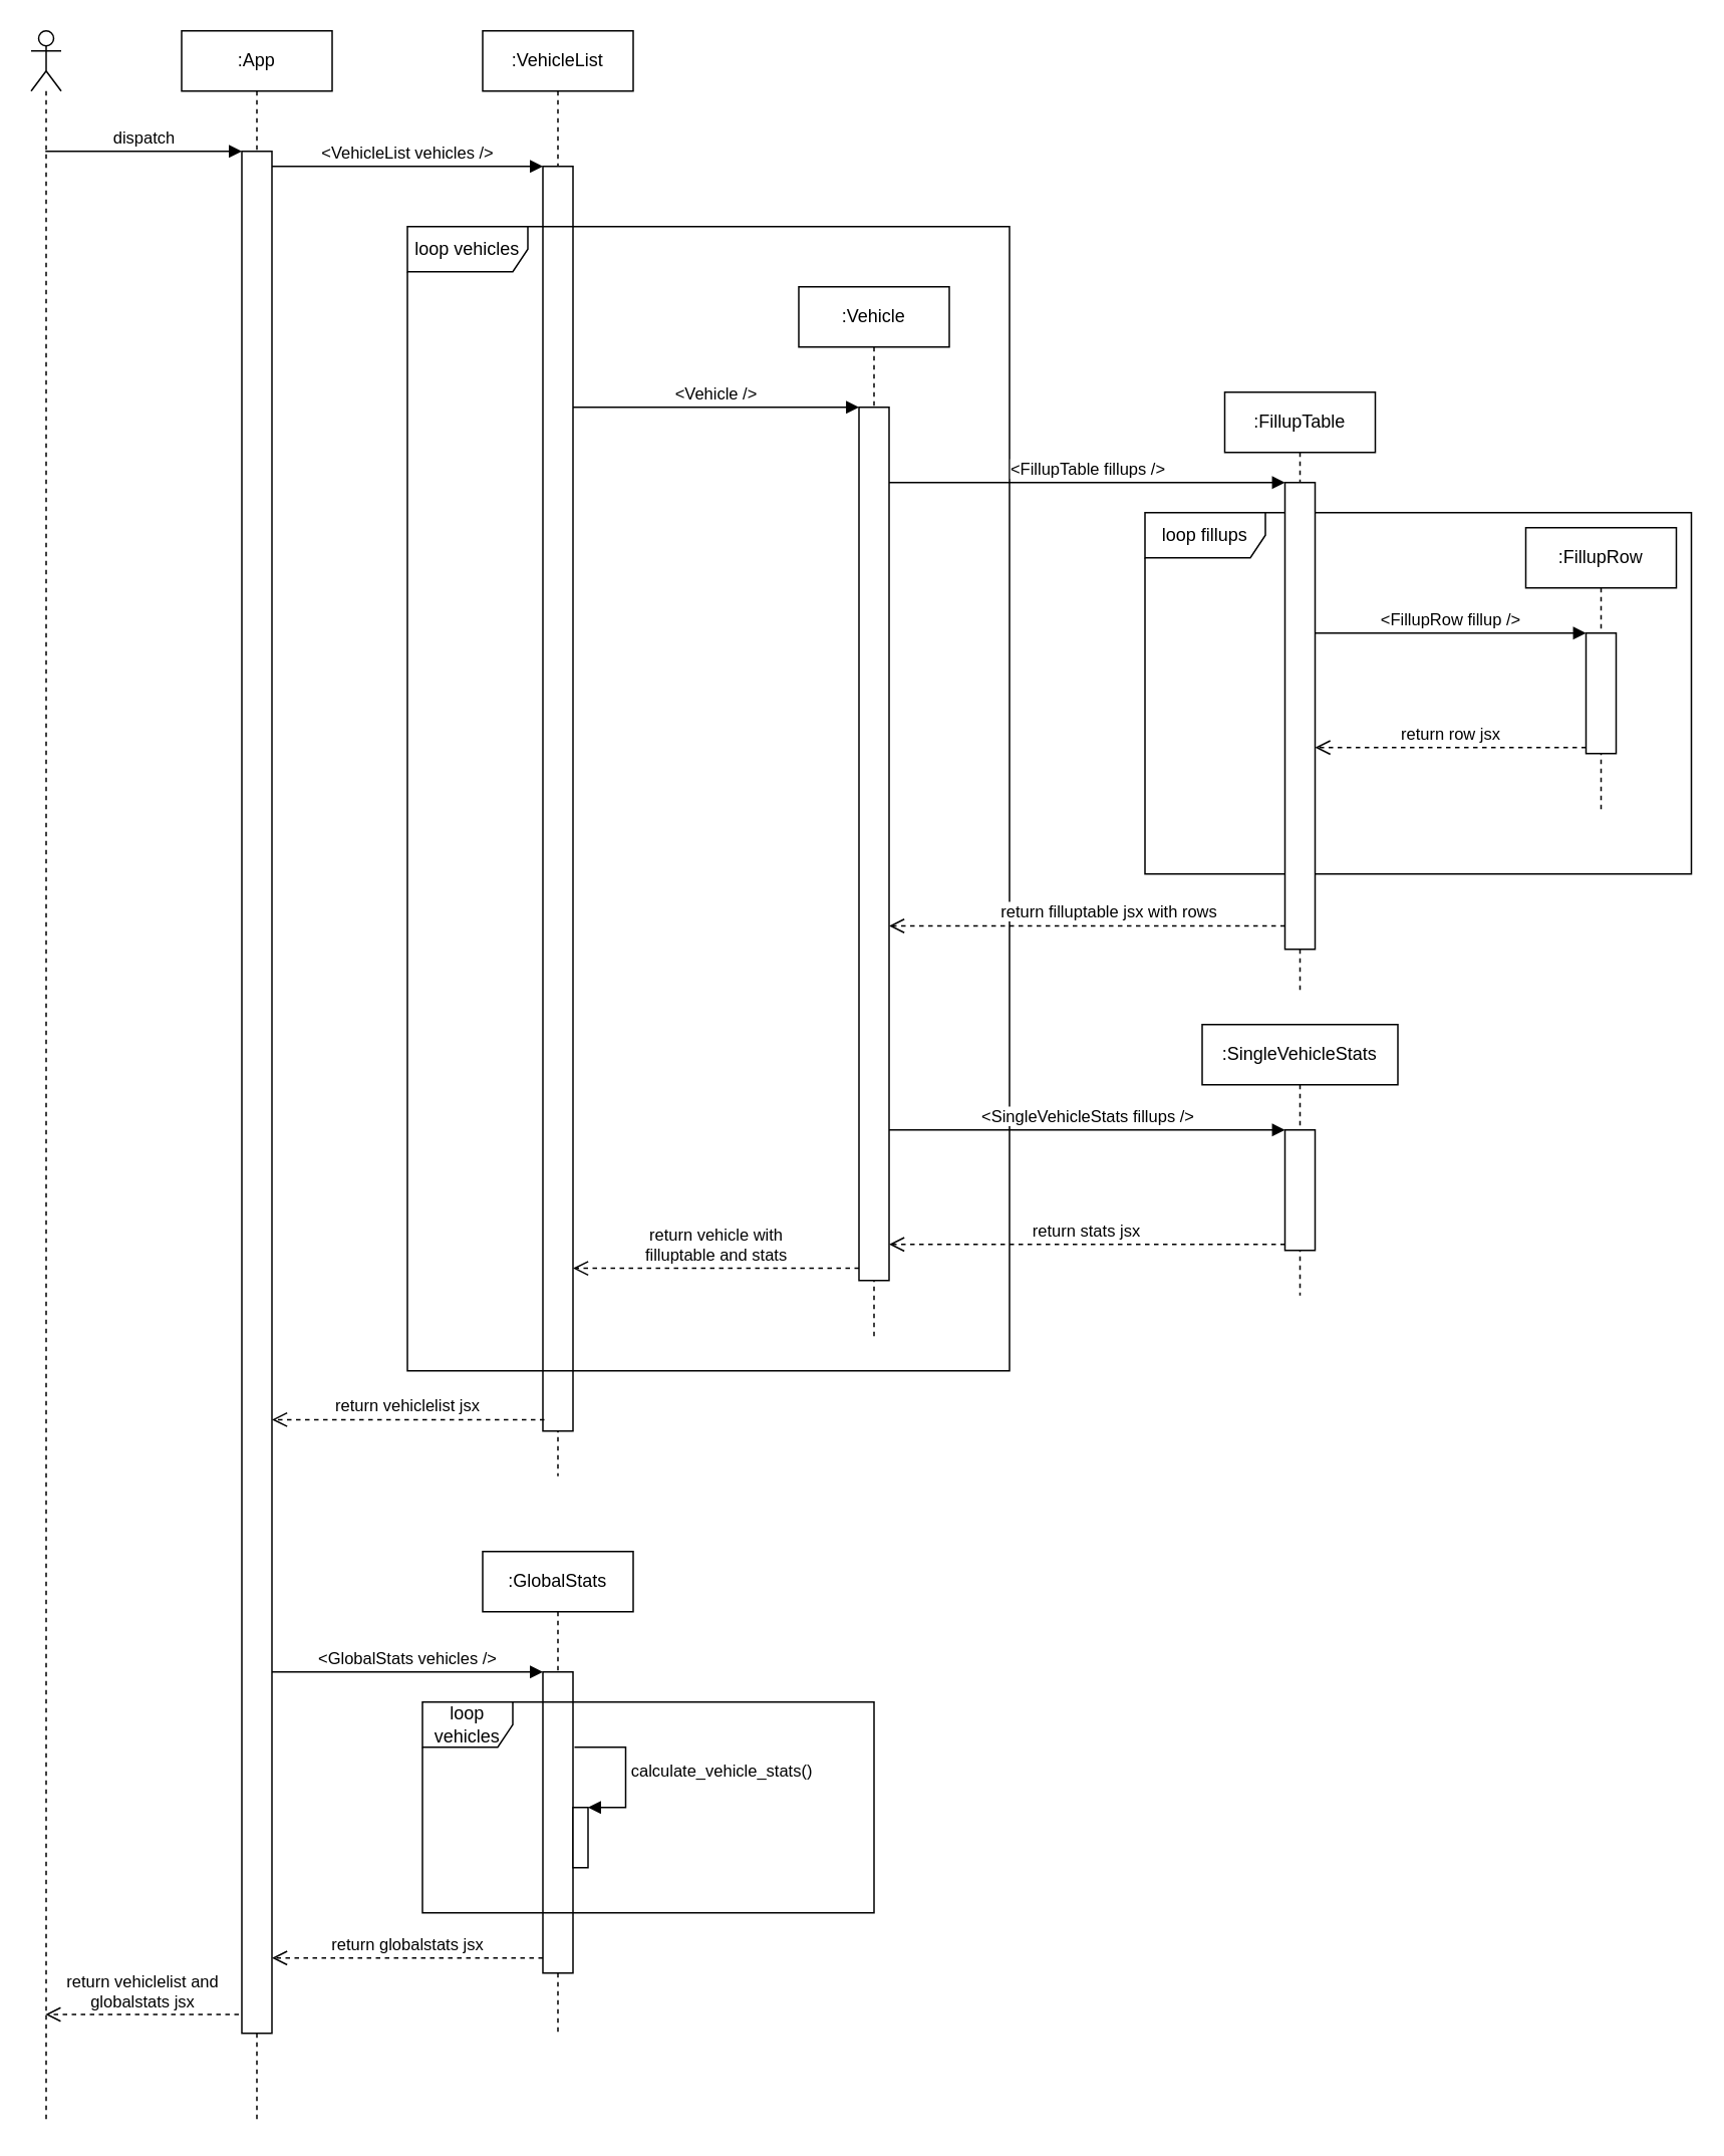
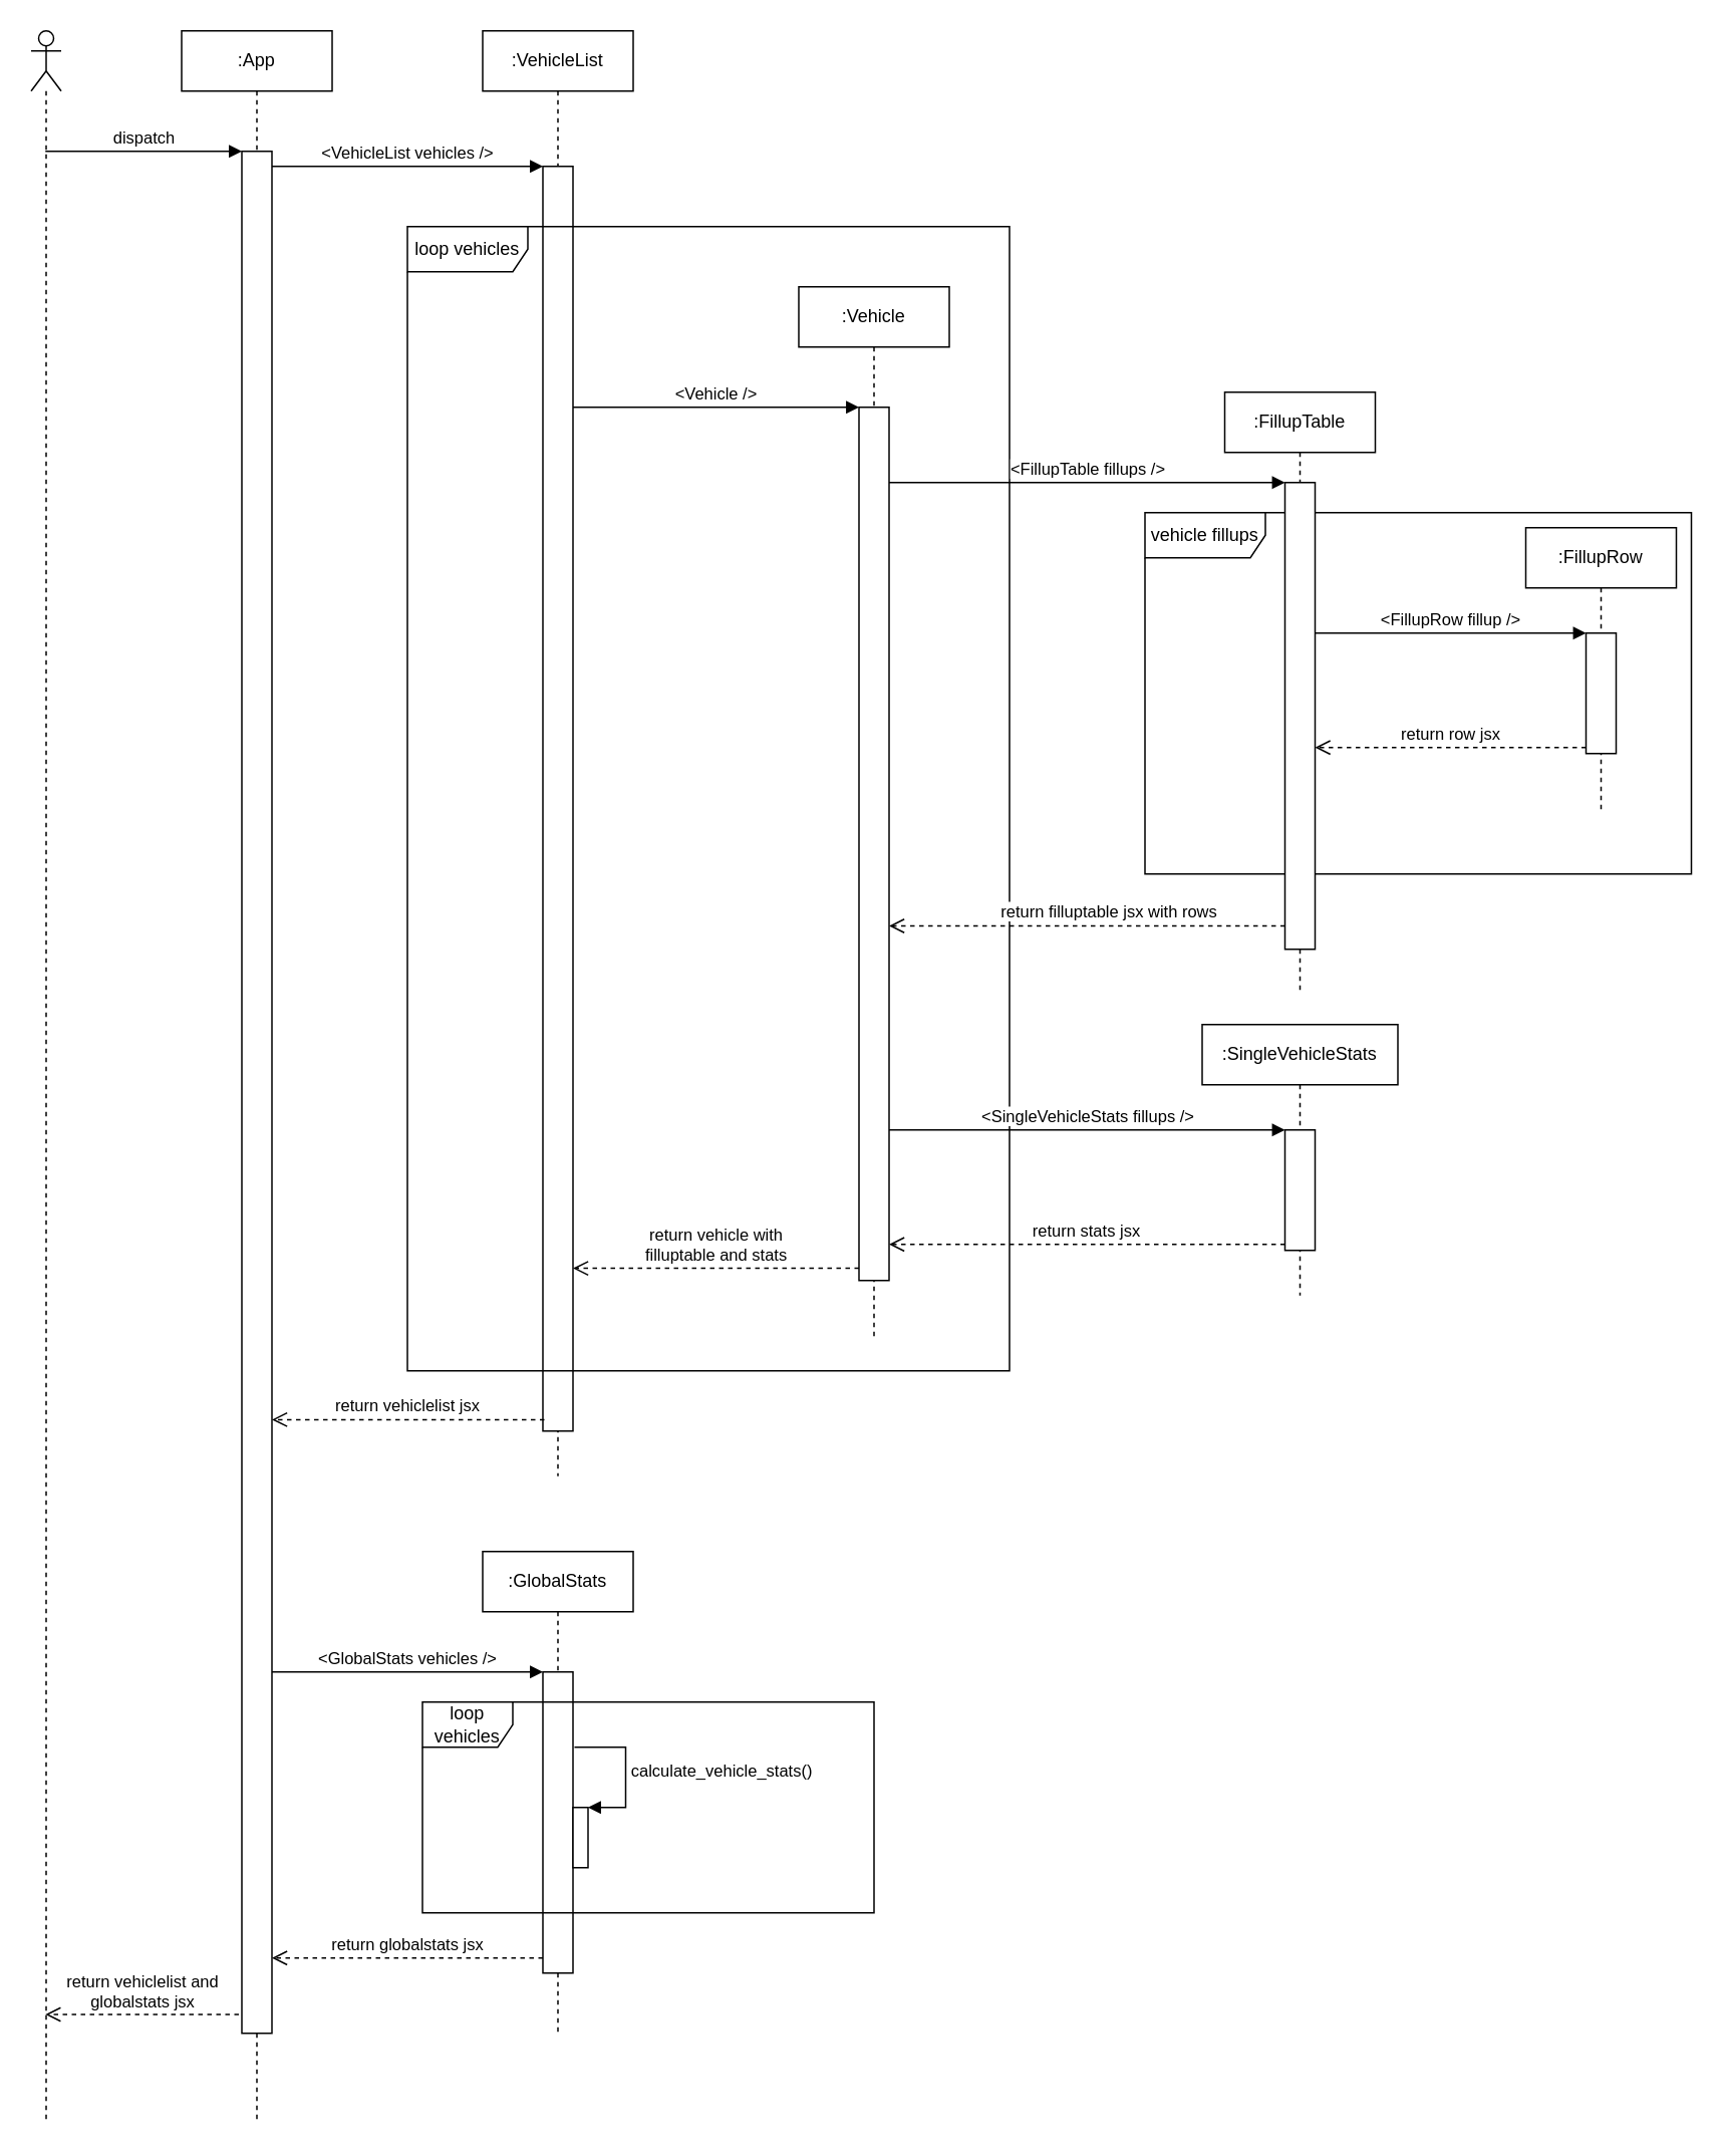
- <mxCell id="2" value="loop fillups" style="shape=umlFrame;whiteSpace=wrap;html=1;width=80;height=30;" vertex="1" parent="1"><mxGeometry x="760" y="340" width="363" height="240" as="geometry" /></mxCell>
+ <mxCell id="2" value="vehicle fillups" style="shape=umlFrame;whiteSpace=wrap;html=1;width=80;height=30;" vertex="1" parent="1"><mxGeometry x="760" y="340" width="363" height="240" as="geometry" /></mxCell>
